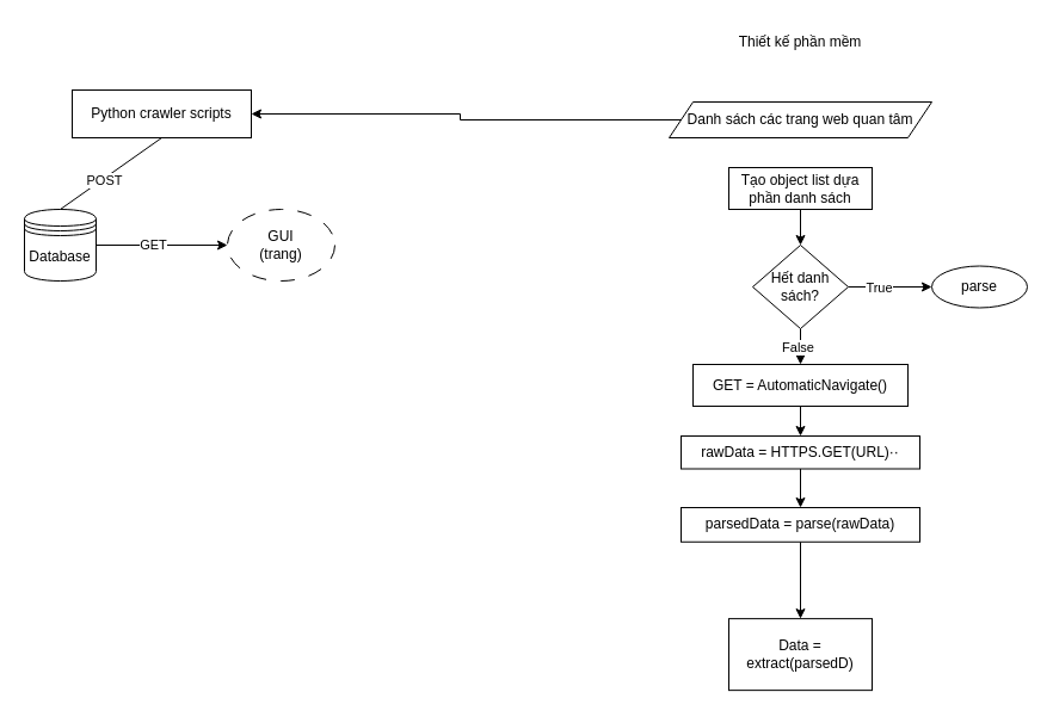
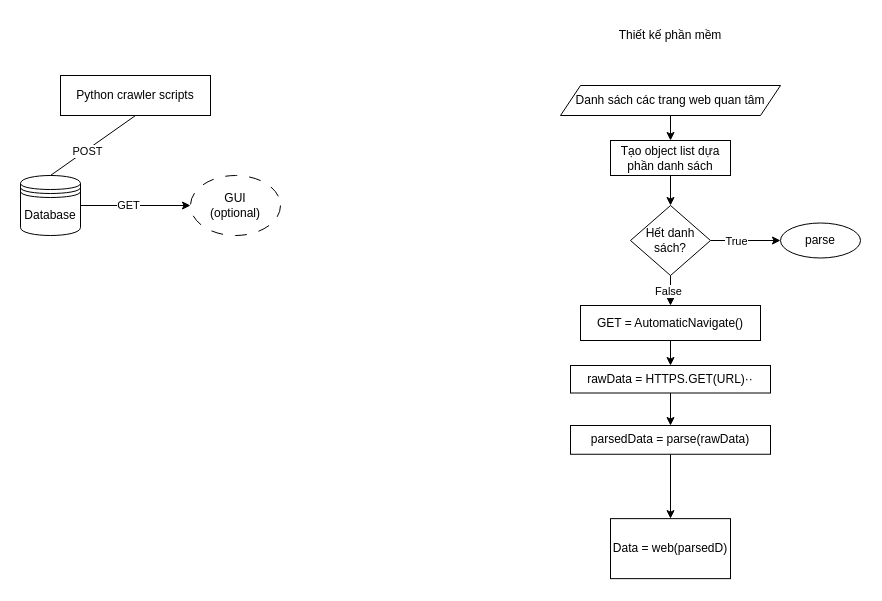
- <mxCell id="10" value="" style="edgeStyle=orthogonalEdgeStyle;rounded=0;orthogonalLoop=1;jettySize=auto;html=1;" edge="1" parent="1" source="11" target="5"><mxGeometry relative="1" as="geometry" /></mxCell>
+ <mxCell id="10" value="" style="edgeStyle=orthogonalEdgeStyle;rounded=0;orthogonalLoop=1;jettySize=auto;html=1;" edge="1" parent="1" source="11" target="13"><mxGeometry relative="1" as="geometry" /></mxCell>
- <mxCell id="6" value="GUI&lt;br&gt;(trang)" style="ellipse;whiteSpace=wrap;html=1;dashed=1;dashPattern=12 12;" vertex="1" parent="1"><mxGeometry x="190" y="175" width="90" height="60" as="geometry" /></mxCell>
+ <mxCell id="6" value="GUI&lt;br&gt;(optional)" style="ellipse;whiteSpace=wrap;html=1;dashed=1;dashPattern=12 12;" vertex="1" parent="1"><mxGeometry x="190" y="175" width="90" height="60" as="geometry" /></mxCell>
- <mxCell id="26" value="Data = extract(parsedD)" style="whiteSpace=wrap;html=1;" vertex="1" parent="1"><mxGeometry x="610" y="518.125" width="120" height="60" as="geometry" /></mxCell>
+ <mxCell id="26" value="Data = web(parsedD)" style="whiteSpace=wrap;html=1;" vertex="1" parent="1"><mxGeometry x="610" y="518.125" width="120" height="60" as="geometry" /></mxCell>
